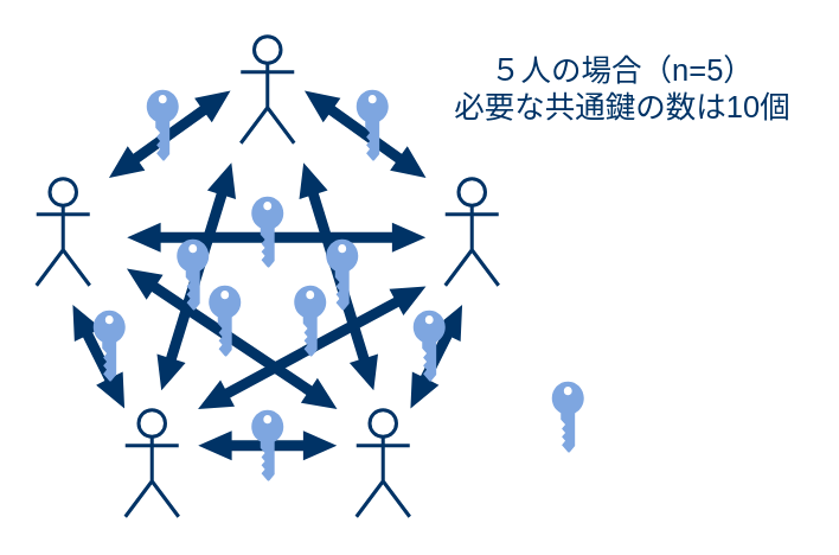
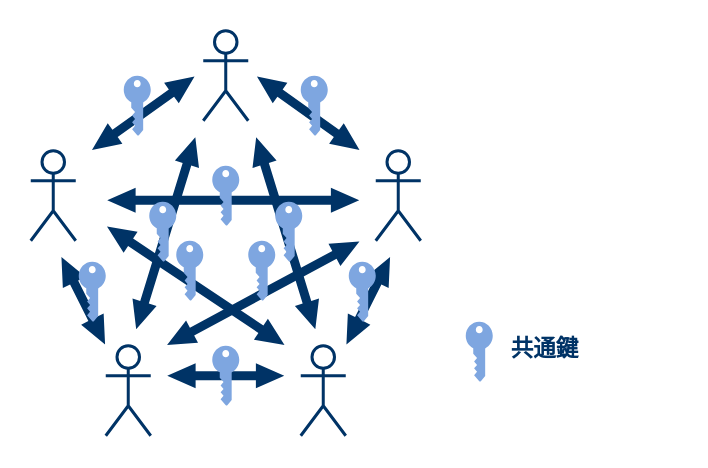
- <mxCell id="29" value="&lt;font color=&quot;#003366&quot;&gt;&lt;span style=&quot;font-size: 17px&quot;&gt;５人の場合（n=5）&lt;br&gt;必要な共通鍵の数は10個&lt;br&gt;&lt;/span&gt;&lt;/font&gt;" style="text;html=1;strokeColor=none;fillColor=none;align=center;verticalAlign=middle;whiteSpace=wrap;rounded=0;dashed=1;" parent="1" vertex="1"><mxGeometry x="250" y="33" width="200" height="34" as="geometry" /></mxCell>
+ <mxCell id="28" value="&lt;font color=&quot;#003366&quot; size=&quot;1&quot;&gt;&lt;b style=&quot;font-size: 15px&quot;&gt;共通鍵&lt;/b&gt;&lt;/font&gt;" style="text;html=1;strokeColor=none;fillColor=none;align=center;verticalAlign=middle;whiteSpace=wrap;rounded=0;dashed=1;" parent="1" vertex="1"><mxGeometry x="328" y="214" width="70" height="34" as="geometry" /></mxCell>
